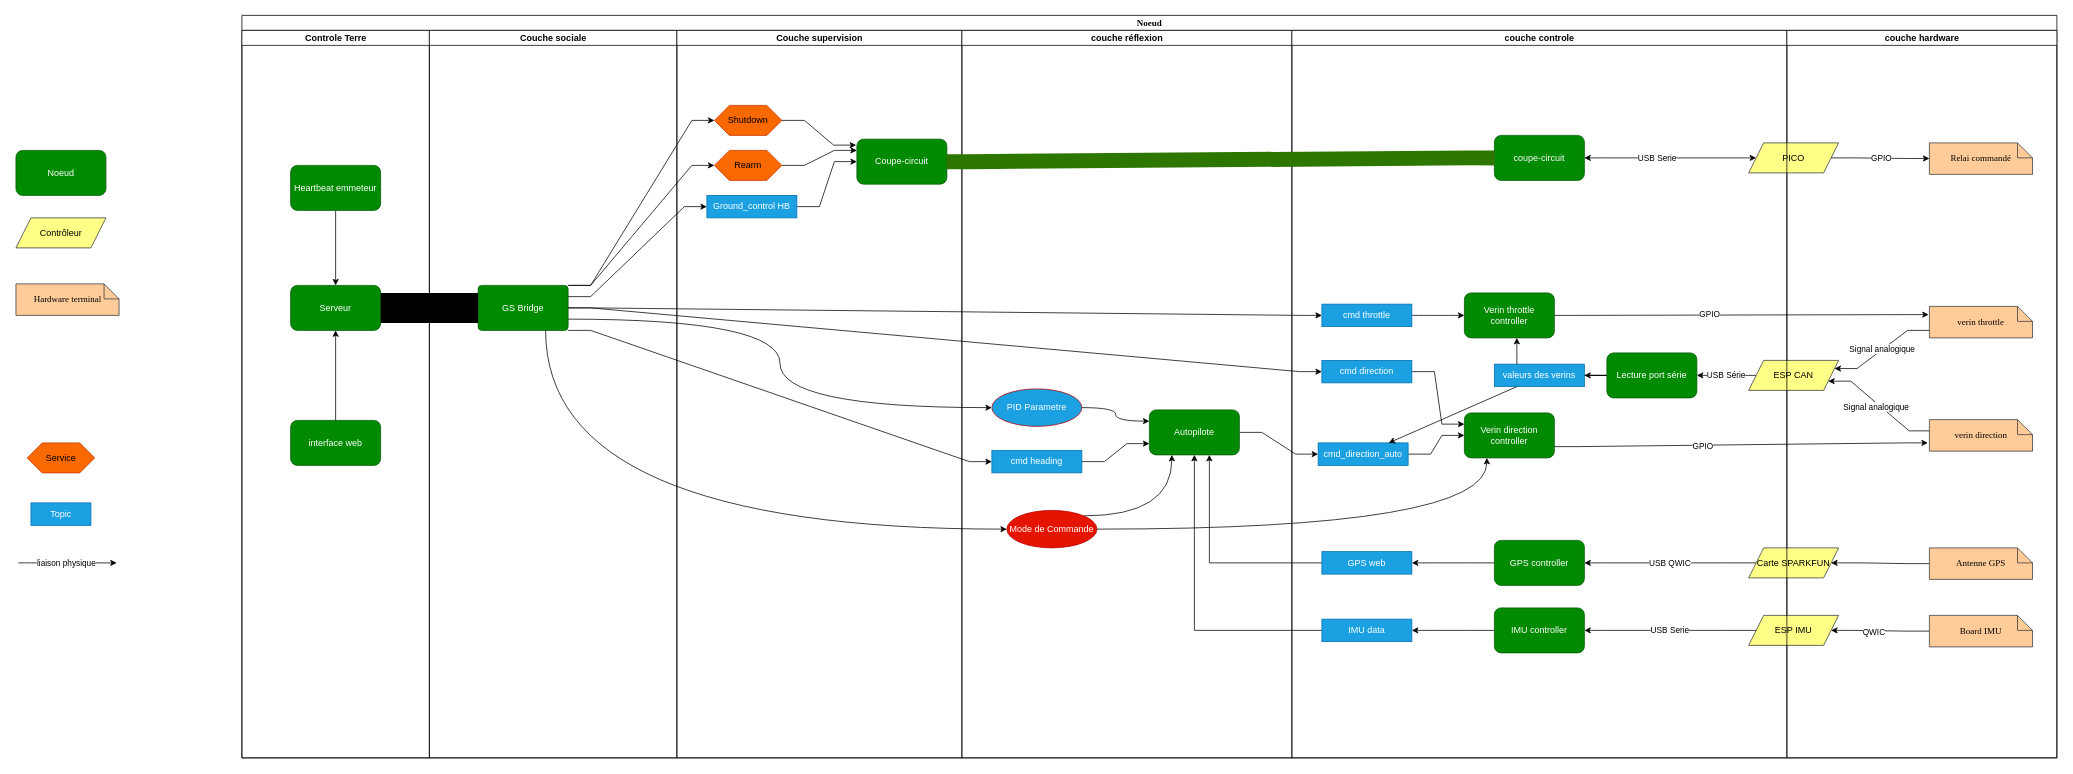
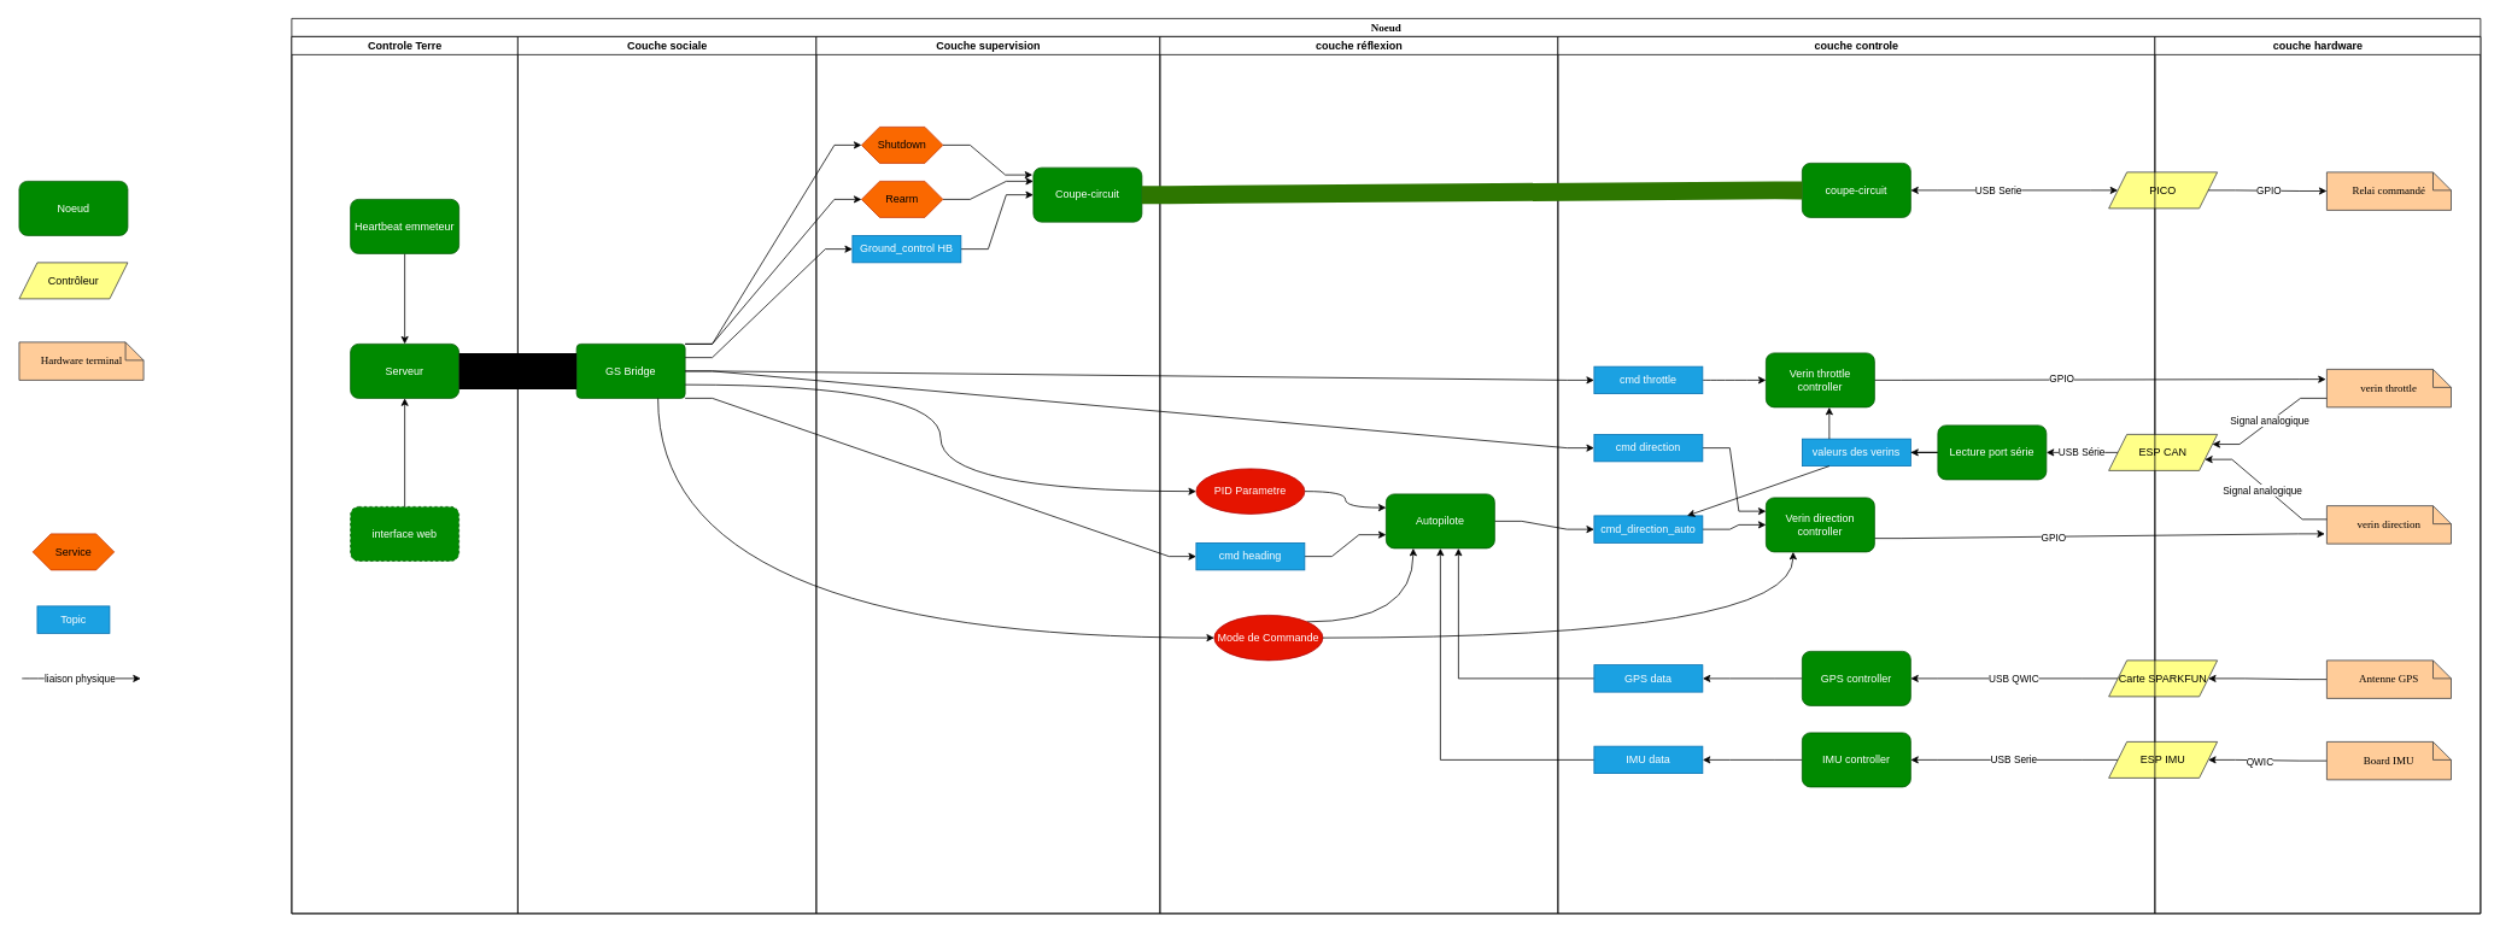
- <mxCell id="44" value="PID Parametre" style="ellipse;whiteSpace=wrap;html=1;fillColor=#1ba1e2;fontColor=#ffffff;strokeColor=#B20000;" vertex="1" parent="39"><mxGeometry x="40" y="478" width="120" height="50" as="geometry" /></mxCell>
+ <mxCell id="44" value="PID Parametre" style="ellipse;whiteSpace=wrap;html=1;fillColor=#e51400;fontColor=#ffffff;strokeColor=#B20000;" vertex="1" parent="39"><mxGeometry x="40" y="478" width="120" height="50" as="geometry" /></mxCell>
- <mxCell id="7" value="interface web" style="rounded=1;whiteSpace=wrap;html=1;fillColor=#008a00;fontColor=#ffffff;strokeColor=#005700;" vertex="1" parent="3"><mxGeometry x="65" y="520" width="120" height="60" as="geometry" /></mxCell>
+ <mxCell id="7" value="interface web" style="rounded=1;whiteSpace=wrap;html=1;fillColor=#008a00;fontColor=#ffffff;strokeColor=#005700;dashed=1;" vertex="1" parent="3"><mxGeometry x="65" y="520" width="120" height="60" as="geometry" /></mxCell>
- <mxCell id="64" value="cmd_direction_auto" style="rounded=0;whiteSpace=wrap;html=1;fillColor=#1ba1e2;fontColor=#ffffff;strokeColor=#006EAF;" vertex="1" parent="47"><mxGeometry x="35" y="550" width="120" height="30" as="geometry" /></mxCell>
+ <mxCell id="64" value="cmd_direction_auto" style="rounded=0;whiteSpace=wrap;html=1;fillColor=#1ba1e2;fontColor=#ffffff;strokeColor=#006EAF;" vertex="1" parent="47"><mxGeometry x="40" y="530" width="120" height="30" as="geometry" /></mxCell>
- <mxCell id="58" value="GPS web" style="rounded=0;whiteSpace=wrap;html=1;fillColor=#1ba1e2;fontColor=#ffffff;strokeColor=#006EAF;" vertex="1" parent="47"><mxGeometry x="40" y="695" width="120" height="30" as="geometry" /></mxCell>
+ <mxCell id="58" value="GPS data" style="rounded=0;whiteSpace=wrap;html=1;fillColor=#1ba1e2;fontColor=#ffffff;strokeColor=#006EAF;" vertex="1" parent="47"><mxGeometry x="40" y="695" width="120" height="30" as="geometry" /></mxCell>
